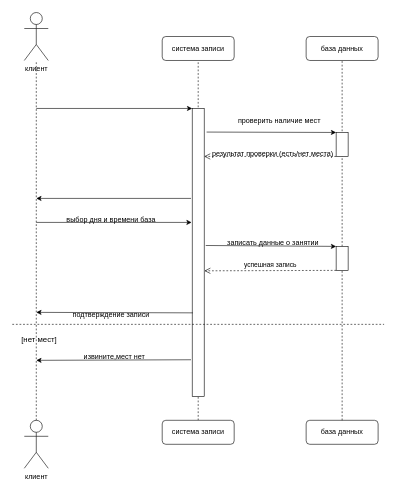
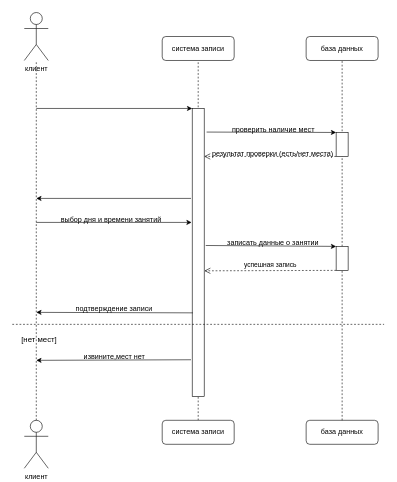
- <mxCell id="7" value="проверить наличие мест" style="text;html=1;align=center;verticalAlign=middle;resizable=0;points=[];autosize=1;strokeColor=none;fillColor=none;" vertex="1" parent="1"><mxGeometry x="385" y="185" width="160" height="30" as="geometry" /></mxCell>
+ <mxCell id="7" value="проверить наличие мест" style="text;html=1;align=center;verticalAlign=middle;resizable=0;points=[];autosize=1;strokeColor=none;fillColor=none;" vertex="1" parent="1"><mxGeometry x="375" y="200" width="160" height="30" as="geometry" /></mxCell>
- <mxCell id="20" value="выбор дня и времени база" style="text;html=1;align=center;verticalAlign=middle;whiteSpace=wrap;rounded=0;" vertex="1" parent="1"><mxGeometry x="90" y="350" width="190" height="30" as="geometry" /></mxCell>
+ <mxCell id="20" value="выбор дня и времени занятий" style="text;html=1;align=center;verticalAlign=middle;whiteSpace=wrap;rounded=0;" vertex="1" parent="1"><mxGeometry x="90" y="350" width="190" height="30" as="geometry" /></mxCell>
- <mxCell id="27" value="подтверждение записи" style="text;html=1;align=center;verticalAlign=middle;whiteSpace=wrap;rounded=0;" vertex="1" parent="1"><mxGeometry x="110" y="510" width="150" height="30" as="geometry" /></mxCell>
+ <mxCell id="27" value="подтверждение записи" style="text;html=1;align=center;verticalAlign=middle;whiteSpace=wrap;rounded=0;" vertex="1" parent="1"><mxGeometry x="115" y="500" width="150" height="30" as="geometry" /></mxCell>
